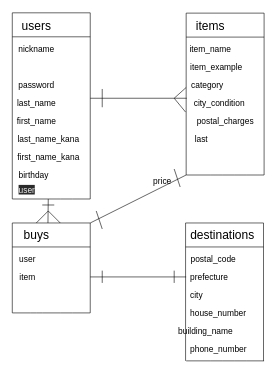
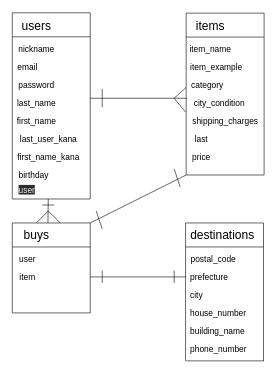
+ <mxCell id="9" value="email" style="text;html=1;align=center;verticalAlign=middle;resizable=0;points=[];autosize=1;strokeWidth=1;fontSize=14;" vertex="1" parent="1"><mxGeometry x="20" y="100.5" width="50" height="20" as="geometry" /></mxCell>
- <mxCell id="26" value="postal_charges" style="text;html=1;align=center;verticalAlign=middle;resizable=0;points=[];autosize=1;strokeWidth=1;fontSize=14;" vertex="1" parent="1"><mxGeometry x="310" y="190.5" width="130" height="20" as="geometry" /></mxCell>
+ <mxCell id="26" value="shipping_charges" style="text;html=1;align=center;verticalAlign=middle;resizable=0;points=[];autosize=1;strokeWidth=1;fontSize=14;" vertex="1" parent="1"><mxGeometry x="310" y="190.5" width="130" height="20" as="geometry" /></mxCell>
- <mxCell id="14" value="last_name_kana" style="text;html=1;align=center;verticalAlign=middle;resizable=0;points=[];autosize=1;strokeWidth=1;fontSize=14;" vertex="1" parent="1"><mxGeometry x="20" y="220.5" width="120" height="20" as="geometry" /></mxCell>
+ <mxCell id="14" value="last_user_kana" style="text;html=1;align=center;verticalAlign=middle;resizable=0;points=[];autosize=1;strokeWidth=1;fontSize=14;" vertex="1" parent="1"><mxGeometry x="20" y="220.5" width="120" height="20" as="geometry" /></mxCell>
- <mxCell id="37" value="price" style="text;html=1;align=center;verticalAlign=middle;resizable=0;points=[];autosize=1;strokeWidth=1;fontSize=14;" vertex="1" parent="1"><mxGeometry x="245" y="291" width="50" height="20" as="geometry" /></mxCell>
+ <mxCell id="37" value="price" style="text;html=1;align=center;verticalAlign=middle;resizable=0;points=[];autosize=1;strokeWidth=1;fontSize=14;" vertex="1" parent="1"><mxGeometry x="310" y="251" width="50" height="20" as="geometry" /></mxCell>
- <mxCell id="51" value="building_name" style="text;html=1;align=left;verticalAlign=middle;resizable=0;points=[];autosize=1;strokeWidth=1;fontSize=14;labelPosition=center;verticalLabelPosition=middle;" vertex="1" parent="1"><mxGeometry x="295" y="540.5" width="110" height="20" as="geometry" /></mxCell>
+ <mxCell id="51" value="building_name" style="text;html=1;align=left;verticalAlign=middle;resizable=0;points=[];autosize=1;strokeWidth=1;fontSize=14;labelPosition=center;verticalLabelPosition=middle;" vertex="1" parent="1"><mxGeometry x="315" y="540.5" width="110" height="20" as="geometry" /></mxCell>
